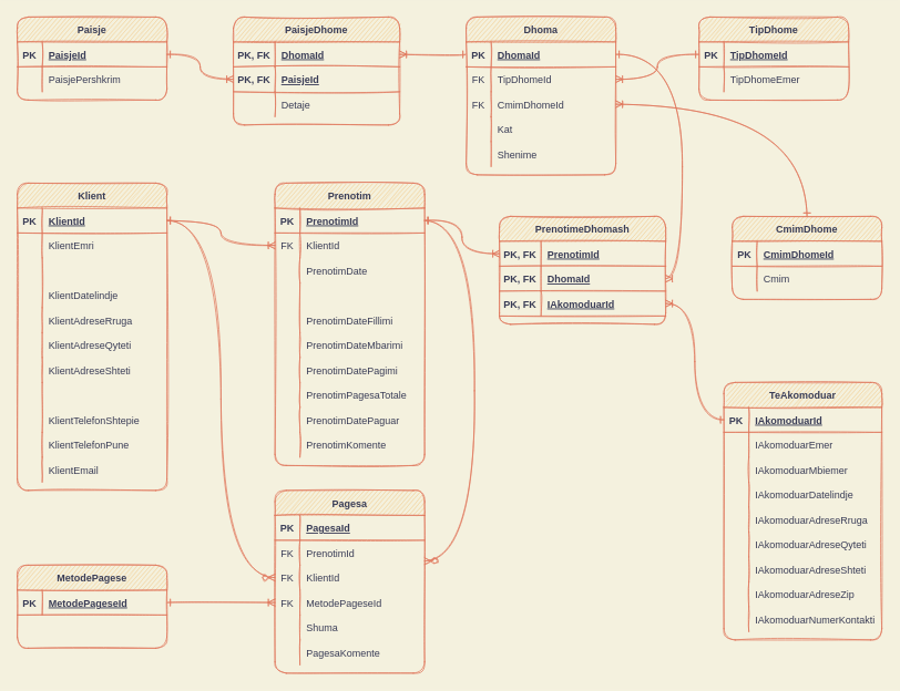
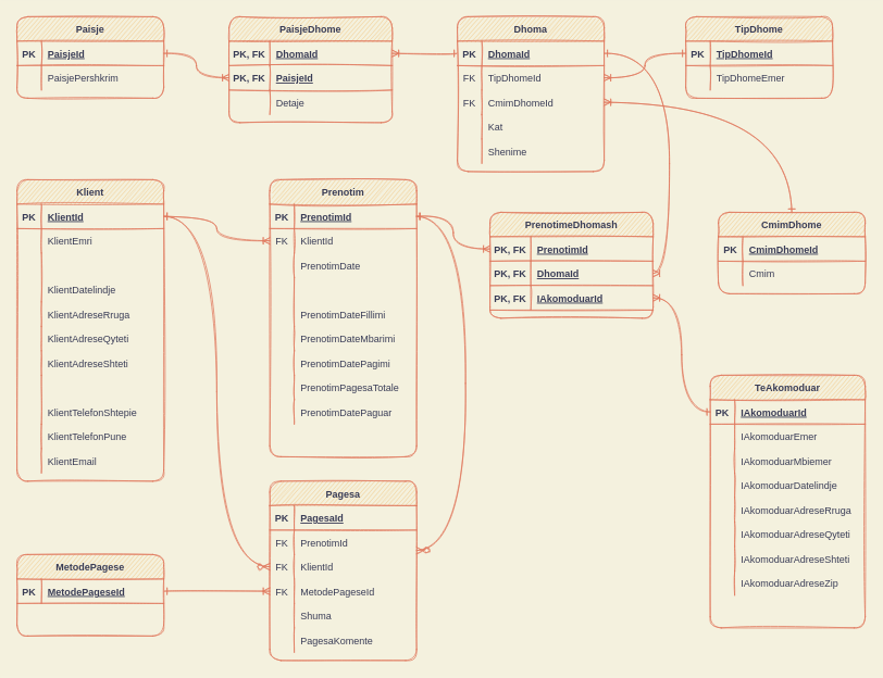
- <mxCell id="113" value="PrenotimKomente" style="shape=partialRectangle;connectable=0;fillColor=none;top=0;left=0;bottom=0;right=0;align=left;spacingLeft=6;overflow=hidden;strokeColor=#E07A5F;fontColor=#393C56;sketch=1;rounded=1;" parent="111" vertex="1"><mxGeometry x="30" width="150" height="30" as="geometry" /></mxCell>
- <mxCell id="151" value="IAkomoduarNumerKontakti" style="shape=partialRectangle;connectable=0;fillColor=none;top=0;left=0;bottom=0;right=0;align=left;spacingLeft=6;overflow=hidden;strokeColor=#E07A5F;fontColor=#393C56;sketch=1;rounded=1;" parent="149" vertex="1"><mxGeometry x="30" width="160" height="30" as="geometry" /></mxCell>
